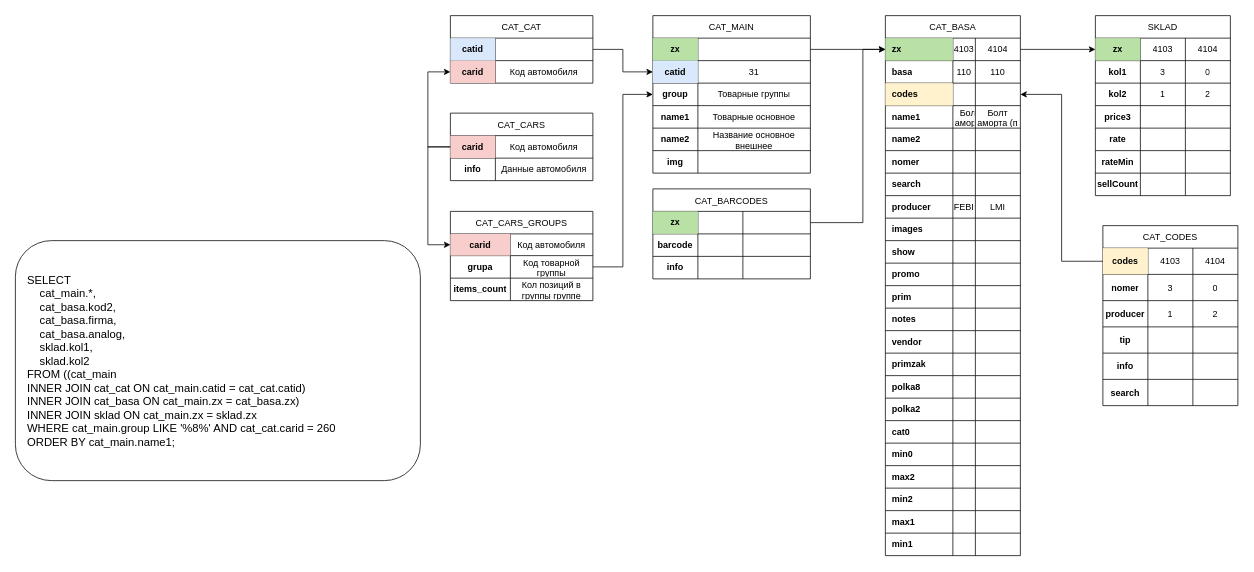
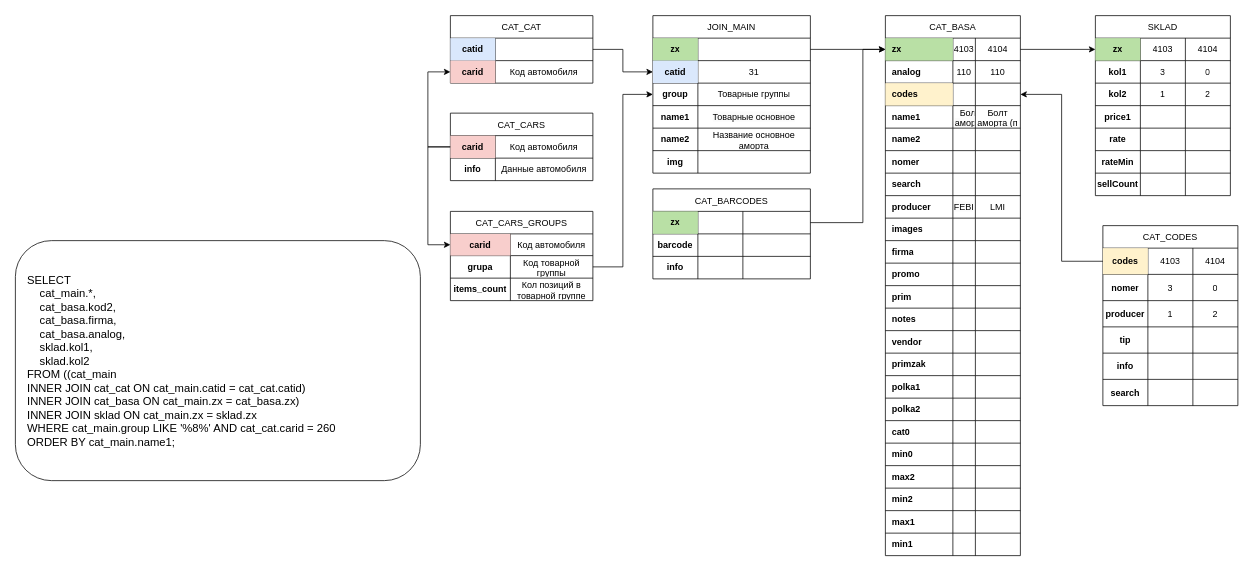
- <mxCell id="133" value="CAT_MAIN" style="shape=table;startSize=30;container=1;collapsible=0;childLayout=tableLayout;" parent="1" vertex="1"><mxGeometry x="870" y="20" width="210" height="210" as="geometry" /></mxCell>
+ <mxCell id="133" value="JOIN_MAIN" style="shape=table;startSize=30;container=1;collapsible=0;childLayout=tableLayout;" parent="1" vertex="1"><mxGeometry x="870" y="20" width="210" height="210" as="geometry" /></mxCell>
- <mxCell id="46" value="basa" style="shape=partialRectangle;html=1;whiteSpace=wrap;connectable=0;strokeColor=inherit;overflow=hidden;fillColor=none;top=0;left=0;bottom=0;right=0;pointerEvents=1;align=left;spacingLeft=7;fontStyle=1" parent="45" vertex="1"><mxGeometry width="90" height="30" as="geometry"><mxRectangle width="90" height="30" as="alternateBounds" /></mxGeometry></mxCell>
+ <mxCell id="46" value="analog" style="shape=partialRectangle;html=1;whiteSpace=wrap;connectable=0;strokeColor=inherit;overflow=hidden;fillColor=none;top=0;left=0;bottom=0;right=0;pointerEvents=1;align=left;spacingLeft=7;fontStyle=1" parent="45" vertex="1"><mxGeometry width="90" height="30" as="geometry"><mxRectangle width="90" height="30" as="alternateBounds" /></mxGeometry></mxCell>
- <mxCell id="25" value="price3" style="shape=partialRectangle;html=1;whiteSpace=wrap;connectable=0;strokeColor=inherit;overflow=hidden;fillColor=none;top=0;left=0;bottom=0;right=0;pointerEvents=1;fontStyle=1" parent="24" vertex="1"><mxGeometry width="60" height="30" as="geometry"><mxRectangle width="60" height="30" as="alternateBounds" /></mxGeometry></mxCell>
+ <mxCell id="25" value="price1" style="shape=partialRectangle;html=1;whiteSpace=wrap;connectable=0;strokeColor=inherit;overflow=hidden;fillColor=none;top=0;left=0;bottom=0;right=0;pointerEvents=1;fontStyle=1" parent="24" vertex="1"><mxGeometry width="60" height="30" as="geometry"><mxRectangle width="60" height="30" as="alternateBounds" /></mxGeometry></mxCell>
- <mxCell id="148" value="Название основное внешнее" style="shape=partialRectangle;html=1;whiteSpace=wrap;connectable=0;strokeColor=inherit;overflow=hidden;fillColor=none;top=0;left=0;bottom=0;right=0;pointerEvents=1;" parent="146" vertex="1"><mxGeometry x="60" width="150" height="30" as="geometry"><mxRectangle width="150" height="30" as="alternateBounds" /></mxGeometry></mxCell>
+ <mxCell id="148" value="Название основное аморта" style="shape=partialRectangle;html=1;whiteSpace=wrap;connectable=0;strokeColor=inherit;overflow=hidden;fillColor=none;top=0;left=0;bottom=0;right=0;pointerEvents=1;" parent="146" vertex="1"><mxGeometry x="60" width="150" height="30" as="geometry"><mxRectangle width="150" height="30" as="alternateBounds" /></mxGeometry></mxCell>
- <mxCell id="78" value="show" style="shape=partialRectangle;html=1;whiteSpace=wrap;connectable=0;strokeColor=inherit;overflow=hidden;fillColor=none;top=0;left=0;bottom=0;right=0;pointerEvents=1;align=left;spacingLeft=7;fontStyle=1" parent="77" vertex="1"><mxGeometry width="90" height="30" as="geometry"><mxRectangle width="90" height="30" as="alternateBounds" /></mxGeometry></mxCell>
+ <mxCell id="78" value="firma" style="shape=partialRectangle;html=1;whiteSpace=wrap;connectable=0;strokeColor=inherit;overflow=hidden;fillColor=none;top=0;left=0;bottom=0;right=0;pointerEvents=1;align=left;spacingLeft=7;fontStyle=1" parent="77" vertex="1"><mxGeometry width="90" height="30" as="geometry"><mxRectangle width="90" height="30" as="alternateBounds" /></mxGeometry></mxCell>
- <mxCell id="211" value="Кол позиций в группы группе" style="shape=partialRectangle;html=1;whiteSpace=wrap;connectable=0;strokeColor=inherit;overflow=hidden;fillColor=none;top=0;left=0;bottom=0;right=0;pointerEvents=1;" vertex="1" parent="209"><mxGeometry x="80" width="110" height="30" as="geometry"><mxRectangle width="110" height="30" as="alternateBounds" /></mxGeometry></mxCell>
+ <mxCell id="211" value="Кол позиций в товарной группе" style="shape=partialRectangle;html=1;whiteSpace=wrap;connectable=0;strokeColor=inherit;overflow=hidden;fillColor=none;top=0;left=0;bottom=0;right=0;pointerEvents=1;" vertex="1" parent="209"><mxGeometry x="80" width="110" height="30" as="geometry"><mxRectangle width="110" height="30" as="alternateBounds" /></mxGeometry></mxCell>
- <mxCell id="102" value="polka8" style="shape=partialRectangle;html=1;whiteSpace=wrap;connectable=0;strokeColor=inherit;overflow=hidden;fillColor=none;top=0;left=0;bottom=0;right=0;pointerEvents=1;align=left;spacingLeft=7;fontStyle=1" parent="101" vertex="1"><mxGeometry width="90" height="30" as="geometry"><mxRectangle width="90" height="30" as="alternateBounds" /></mxGeometry></mxCell>
+ <mxCell id="102" value="polka1" style="shape=partialRectangle;html=1;whiteSpace=wrap;connectable=0;strokeColor=inherit;overflow=hidden;fillColor=none;top=0;left=0;bottom=0;right=0;pointerEvents=1;align=left;spacingLeft=7;fontStyle=1" parent="101" vertex="1"><mxGeometry width="90" height="30" as="geometry"><mxRectangle width="90" height="30" as="alternateBounds" /></mxGeometry></mxCell>
